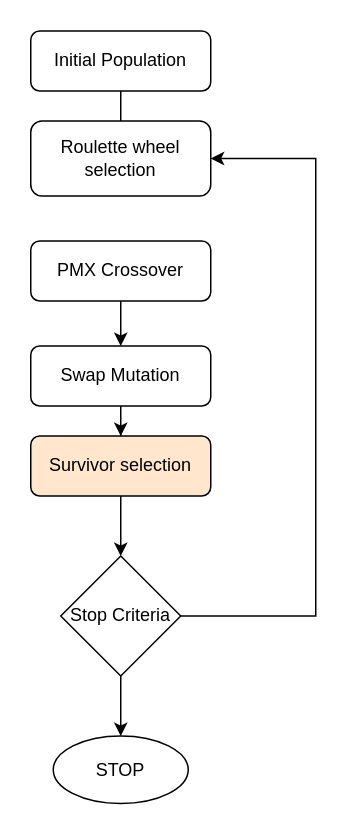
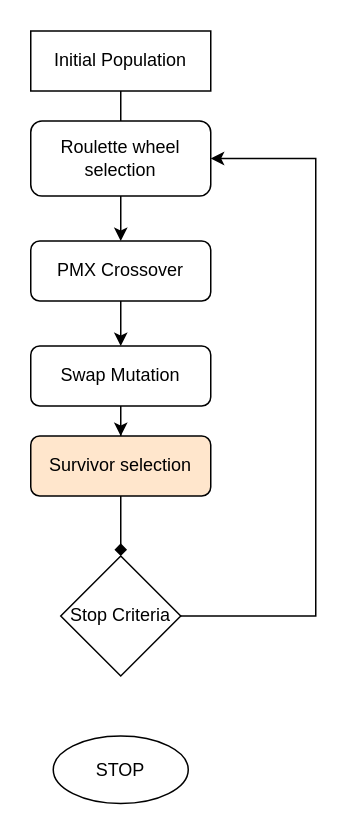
- <mxCell id="3" value="Initial Population" style="rounded=1;whiteSpace=wrap;html=1;fontSize=12;glass=0;strokeWidth=1;shadow=0;" parent="1" vertex="1"><mxGeometry x="20" y="20" width="120" height="40" as="geometry" /></mxCell>
+ <mxCell id="3" value="Initial Population" style="whiteSpace=wrap;html=1;fontSize=12;glass=0;strokeWidth=1;shadow=0;rounded=0;" parent="1" vertex="1"><mxGeometry x="20" y="20" width="120" height="40" as="geometry" /></mxCell>
+ <mxCell id="4" value="" style="edgeStyle=orthogonalEdgeStyle;rounded=0;orthogonalLoop=1;jettySize=auto;html=1;" edge="1" parent="1" source="5" target="7"><mxGeometry relative="1" as="geometry" /></mxCell>
- <mxCell id="10" style="edgeStyle=orthogonalEdgeStyle;rounded=0;orthogonalLoop=1;jettySize=auto;html=1;" edge="1" parent="1" source="11" target="14"><mxGeometry relative="1" as="geometry" /></mxCell>
+ <mxCell id="10" style="edgeStyle=orthogonalEdgeStyle;rounded=0;orthogonalLoop=1;jettySize=auto;html=1;endArrow=diamond;" edge="1" parent="1" source="11" target="14"><mxGeometry relative="1" as="geometry" /></mxCell>
- <mxCell id="13" style="edgeStyle=orthogonalEdgeStyle;rounded=0;orthogonalLoop=1;jettySize=auto;html=1;entryX=0.5;entryY=0;entryDx=0;entryDy=0;" edge="1" parent="1" source="14" target="15"><mxGeometry relative="1" as="geometry" /></mxCell>
